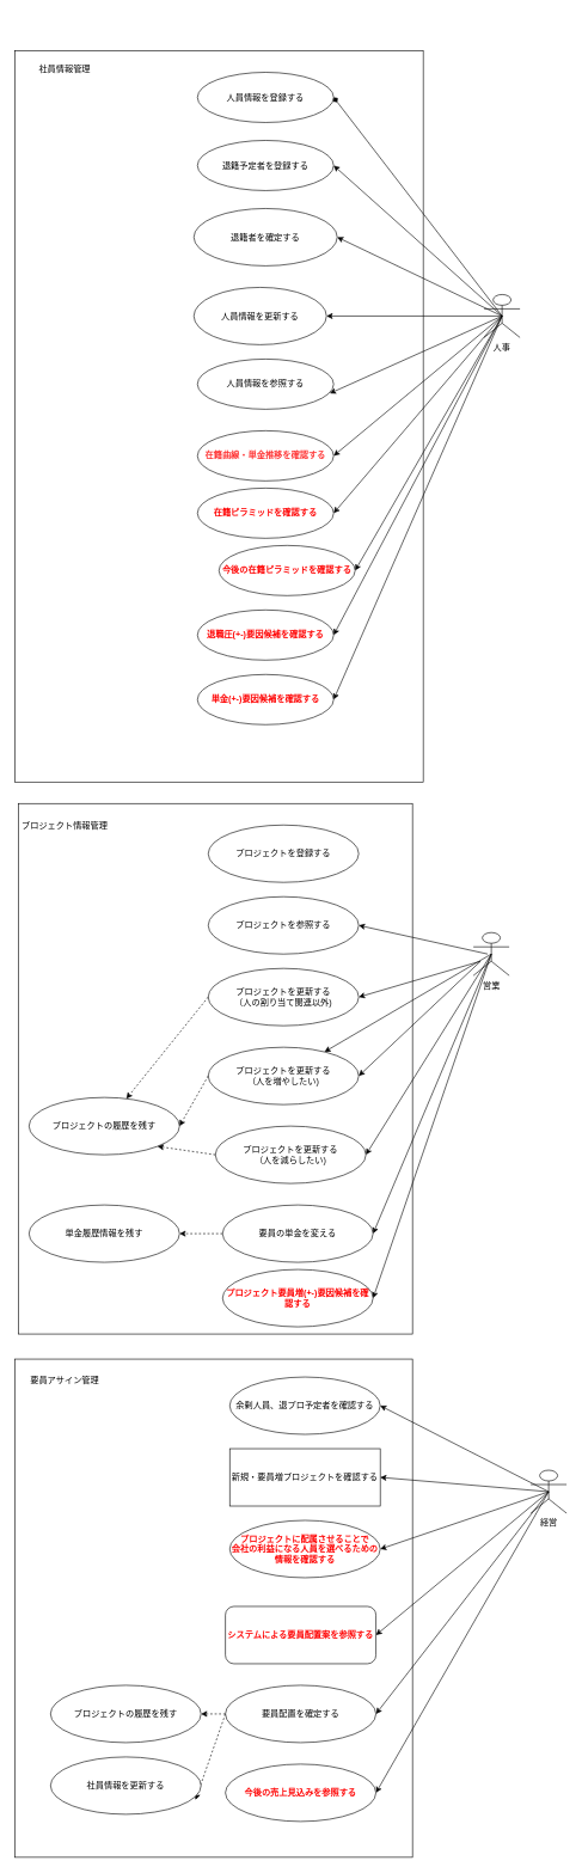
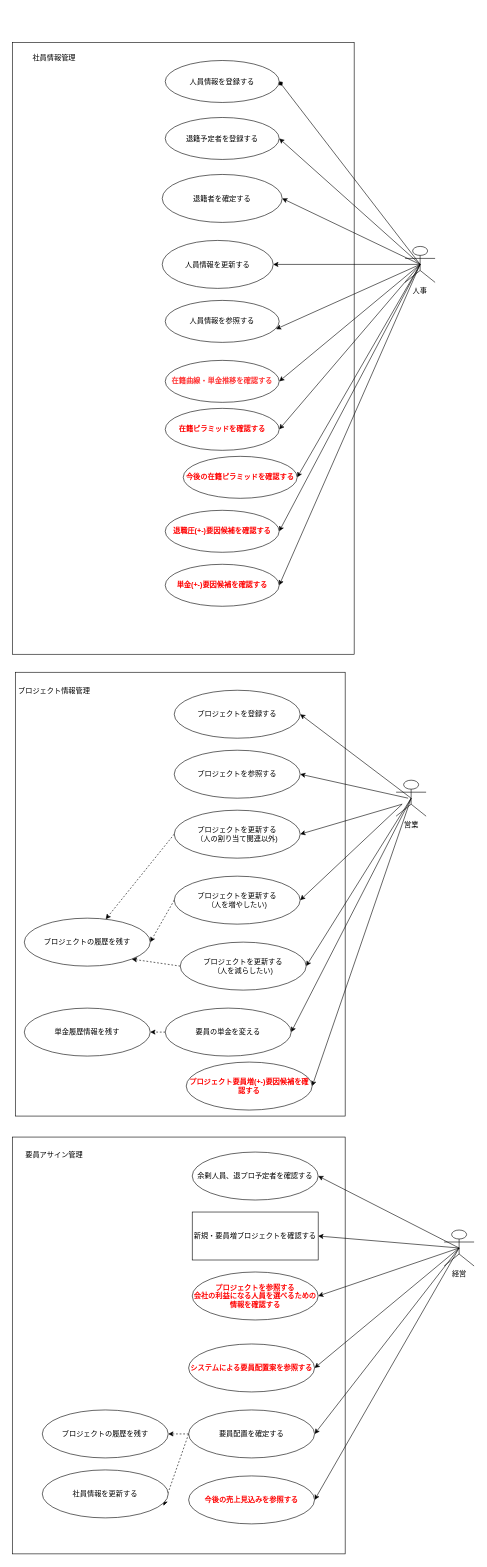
- <mxCell id="25" value="" style="endArrow=classic;html=1;exitX=0.5;exitY=0.5;exitDx=0;exitDy=0;exitPerimeter=0;" parent="1" source="19" target="37" edge="1"><mxGeometry width="50" height="50" relative="1" as="geometry"><mxPoint x="400" y="1280" as="sourcePoint" /><mxPoint x="450" y="1230" as="targetPoint" /></mxGeometry></mxCell>
+ <mxCell id="25" value="" style="endArrow=classic;html=1;exitX=0.5;exitY=0.5;exitDx=0;exitDy=0;exitPerimeter=0;entryX=1;entryY=0.5;entryDx=0;entryDy=0;" parent="1" source="19" target="24" edge="1"><mxGeometry width="50" height="50" relative="1" as="geometry"><mxPoint x="400" y="1280" as="sourcePoint" /><mxPoint x="450" y="1230" as="targetPoint" /></mxGeometry></mxCell>
- <mxCell id="63" value="要員の単金を変える" style="ellipse;whiteSpace=wrap;html=1;" vertex="1" parent="1"><mxGeometry x="310" y="1680" width="210" height="80" as="geometry" /></mxCell>
+ <mxCell id="63" value="要員の単金を変える" style="ellipse;whiteSpace=wrap;html=1;" vertex="1" parent="1"><mxGeometry x="275" y="1680" width="210" height="80" as="geometry" /></mxCell>
- <mxCell id="36" value="プロジェクトに配属させることで&lt;br&gt;会社の利益になる人員を選べるための情報を確認する" style="ellipse;whiteSpace=wrap;html=1;fontColor=#FF0000;fontStyle=1" parent="1" vertex="1"><mxGeometry x="320" y="2120" width="210" height="80" as="geometry" /></mxCell>
+ <mxCell id="36" value="プロジェクトを参照する&lt;br&gt;会社の利益になる人員を選べるための情報を確認する" style="ellipse;whiteSpace=wrap;html=1;fontColor=#FF0000;fontStyle=1" parent="1" vertex="1"><mxGeometry x="320" y="2120" width="210" height="80" as="geometry" /></mxCell>
- <mxCell id="44" value="システムによる要員配置案を参照する" style="whiteSpace=wrap;html=1;fontColor=#FF0000;fontStyle=1;rounded=1;" parent="1" vertex="1"><mxGeometry x="314" y="2240" width="210" height="80" as="geometry" /></mxCell>
+ <mxCell id="44" value="システムによる要員配置案を参照する" style="ellipse;whiteSpace=wrap;html=1;fontColor=#FF0000;fontStyle=1" parent="1" vertex="1"><mxGeometry x="314" y="2240" width="210" height="80" as="geometry" /></mxCell>
